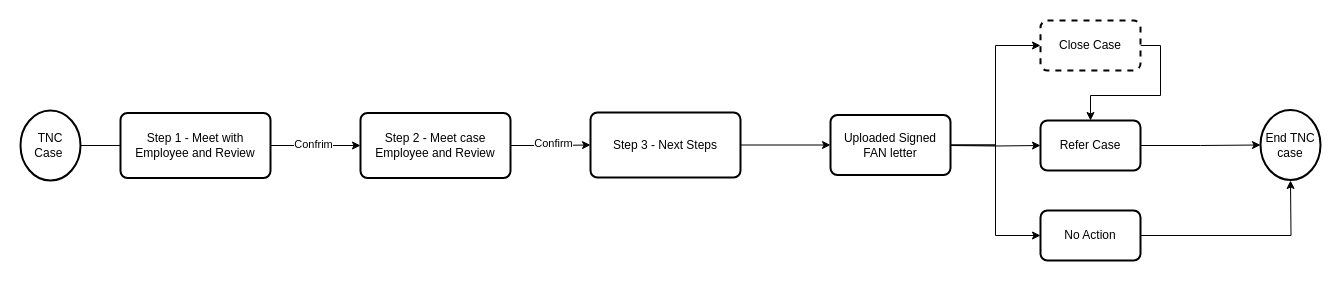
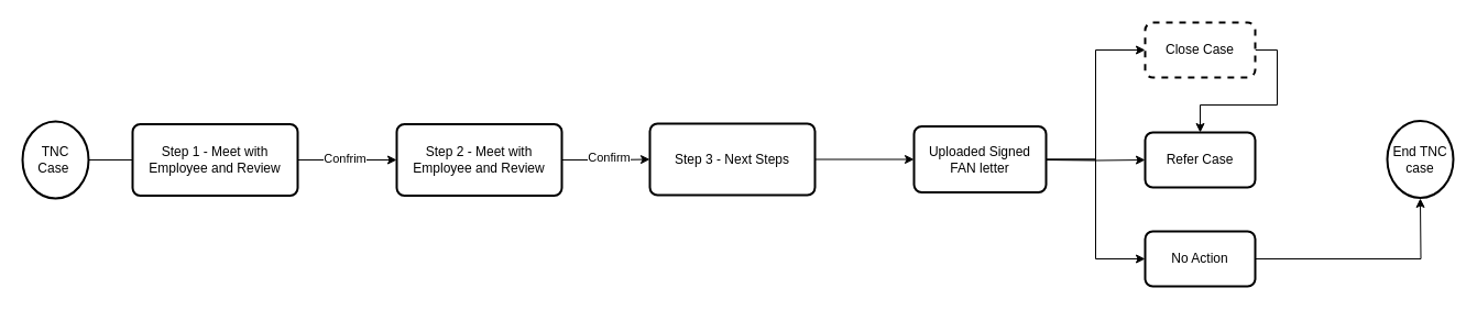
- <mxCell id="9" value="Step 2 - Meet case Employee and Review" style="rounded=1;whiteSpace=wrap;html=1;absoluteArcSize=1;arcSize=14;strokeWidth=2;" vertex="1" parent="1"><mxGeometry x="360" y="112.5" width="150" height="65" as="geometry" /></mxCell>
+ <mxCell id="9" value="Step 2 - Meet with Employee and Review" style="rounded=1;whiteSpace=wrap;html=1;absoluteArcSize=1;arcSize=14;strokeWidth=2;" vertex="1" parent="1"><mxGeometry x="360" y="112.5" width="150" height="65" as="geometry" /></mxCell>
- <mxCell id="22" style="edgeStyle=orthogonalEdgeStyle;rounded=0;orthogonalLoop=1;jettySize=auto;html=1;exitX=1;exitY=0.5;exitDx=0;exitDy=0;entryX=0;entryY=0.5;entryDx=0;entryDy=0;entryPerimeter=0;" edge="1" parent="1" source="19" target="16"><mxGeometry relative="1" as="geometry" /></mxCell>
